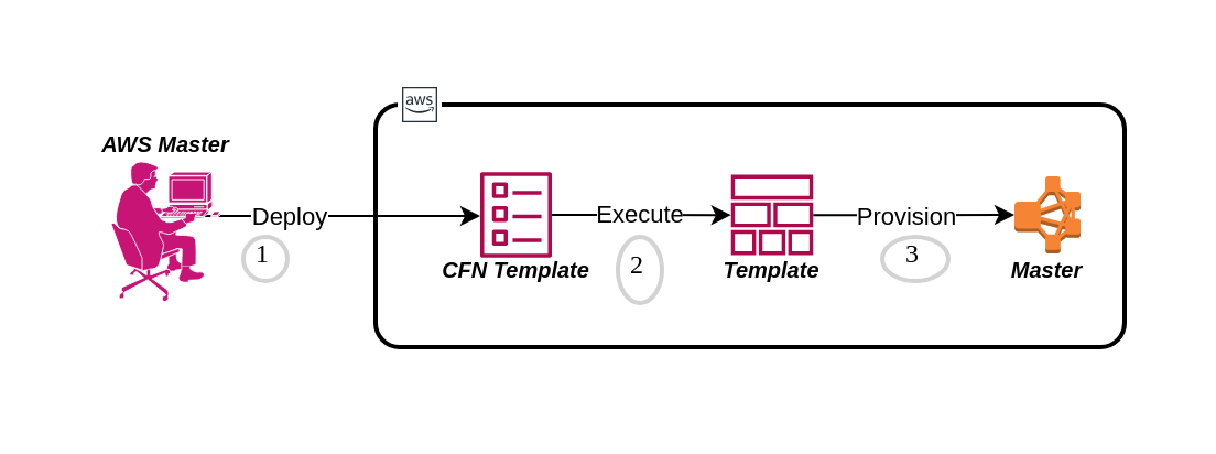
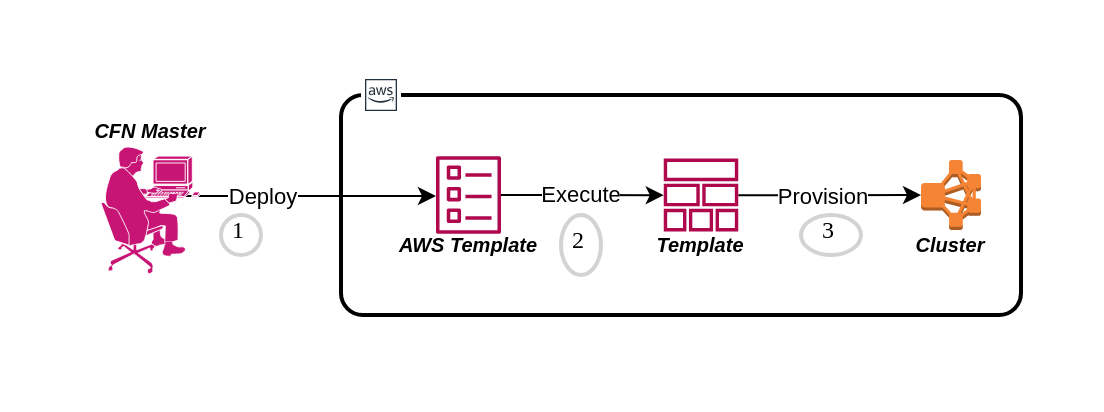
- <mxCell id="18" value="&lt;font style=&quot;font-size: 10px;&quot;&gt;AWS Master&lt;/font&gt;" style="text;html=1;strokeColor=none;fillColor=none;align=center;verticalAlign=middle;whiteSpace=wrap;rounded=0;fontStyle=3" vertex="1" parent="1"><mxGeometry x="44.06" y="52" width="61.87" height="25.5" as="geometry" /></mxCell>
+ <mxCell id="18" value="&lt;font style=&quot;font-size: 10px;&quot;&gt;CFN Master&lt;/font&gt;" style="text;html=1;strokeColor=none;fillColor=none;align=center;verticalAlign=middle;whiteSpace=wrap;rounded=0;fontStyle=3" vertex="1" parent="1"><mxGeometry x="44.06" y="52" width="61.87" height="25.5" as="geometry" /></mxCell>
- <mxCell id="13" value="&lt;font style=&quot;font-size: 10px;&quot;&gt;CFN Template&lt;/font&gt;" style="text;html=1;strokeColor=none;fillColor=none;align=center;verticalAlign=middle;whiteSpace=wrap;rounded=0;fontStyle=3" vertex="1" parent="1"><mxGeometry x="196.88" y="107" width="73.75" height="30" as="geometry" /></mxCell>
+ <mxCell id="13" value="&lt;font style=&quot;font-size: 10px;&quot;&gt;AWS Template&lt;/font&gt;" style="text;html=1;strokeColor=none;fillColor=none;align=center;verticalAlign=middle;whiteSpace=wrap;rounded=0;fontStyle=3" vertex="1" parent="1"><mxGeometry x="196.88" y="107" width="73.75" height="30" as="geometry" /></mxCell>
- <mxCell id="15" value="&lt;font style=&quot;font-size: 10px;&quot;&gt;Master&lt;/font&gt;" style="text;html=1;strokeColor=none;fillColor=none;align=center;verticalAlign=middle;whiteSpace=wrap;rounded=0;fontStyle=3" vertex="1" parent="1"><mxGeometry x="438.13" y="107" width="73.75" height="30" as="geometry" /></mxCell>
+ <mxCell id="15" value="&lt;font style=&quot;font-size: 10px;&quot;&gt;Cluster&lt;/font&gt;" style="text;html=1;strokeColor=none;fillColor=none;align=center;verticalAlign=middle;whiteSpace=wrap;rounded=0;fontStyle=3" vertex="1" parent="1"><mxGeometry x="438.13" y="107" width="73.75" height="30" as="geometry" /></mxCell>
